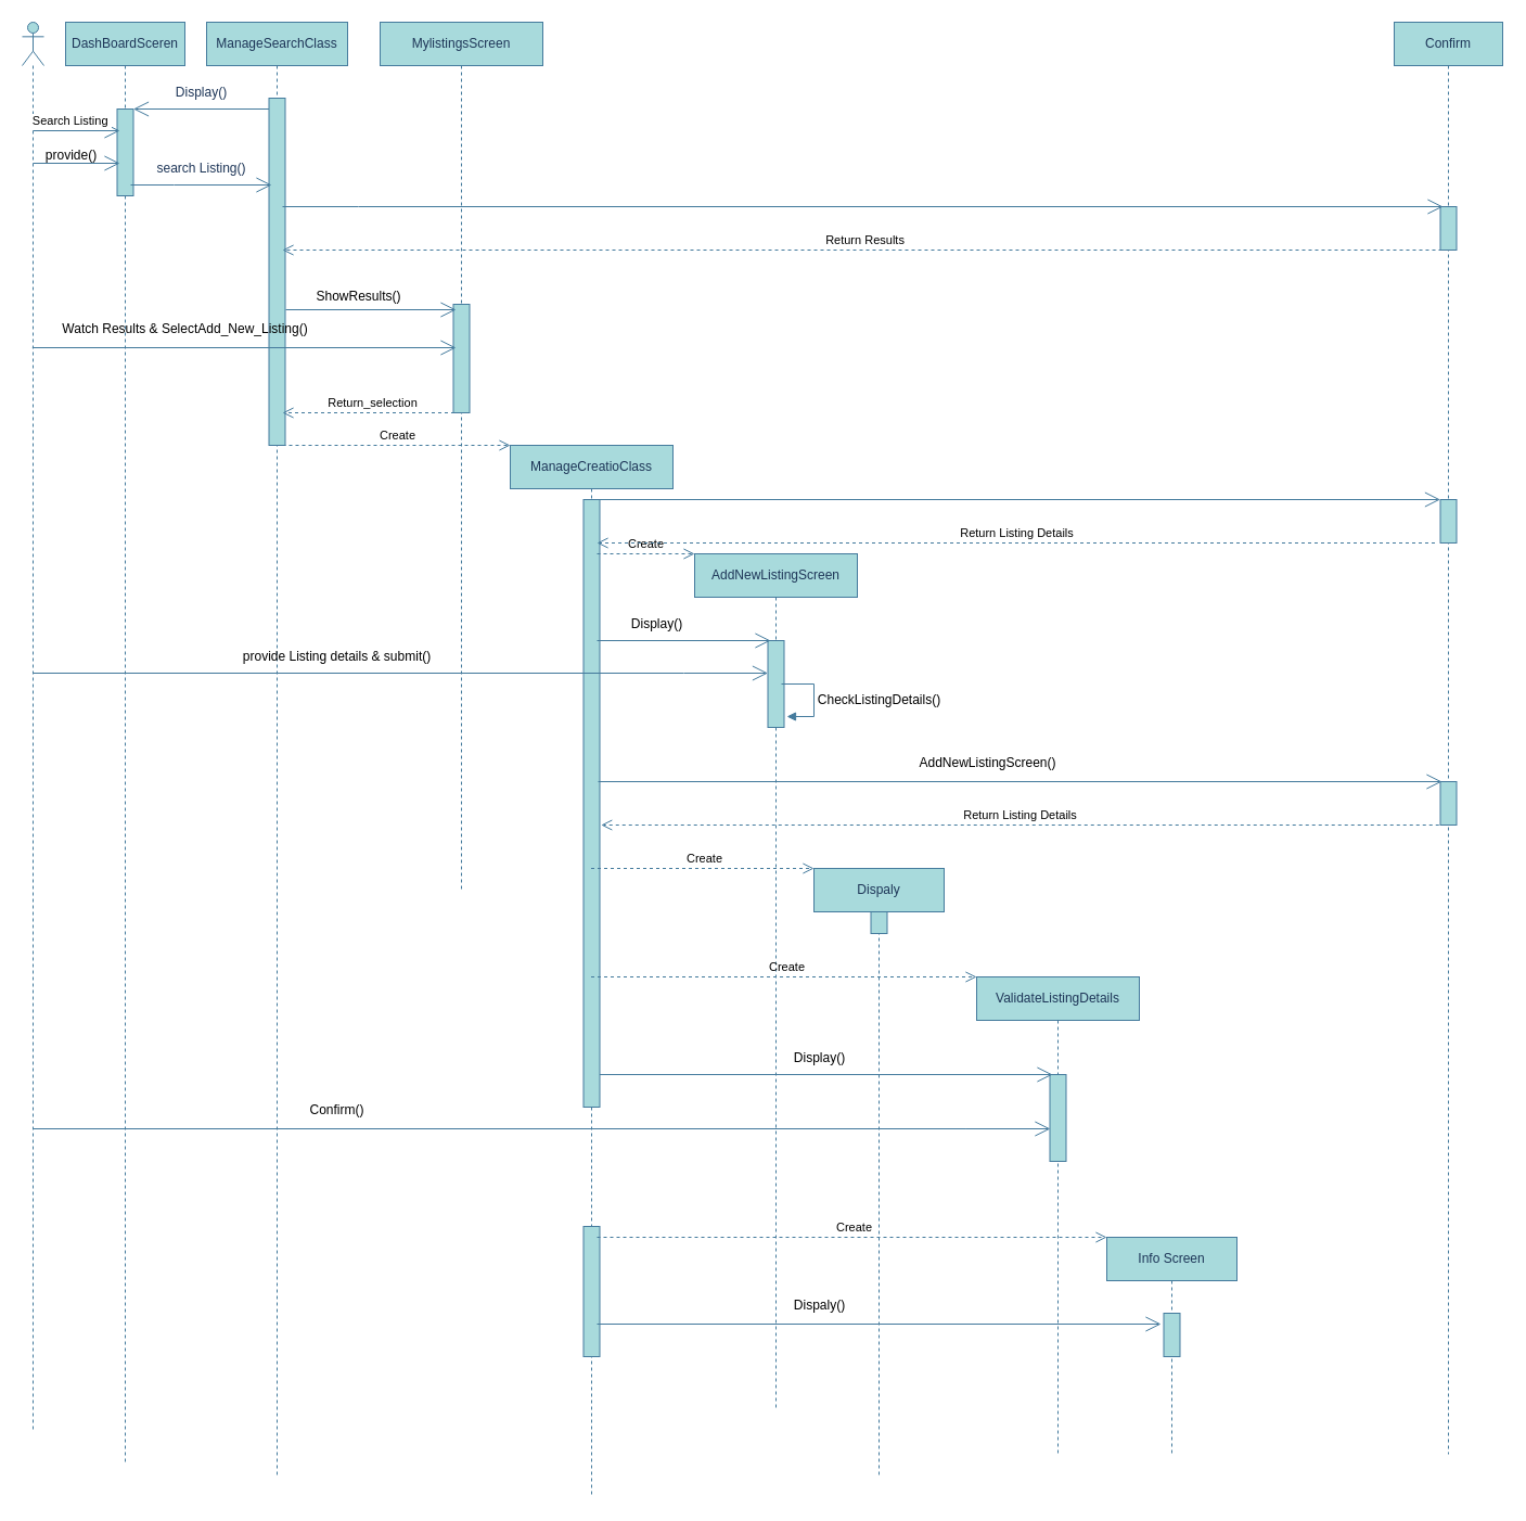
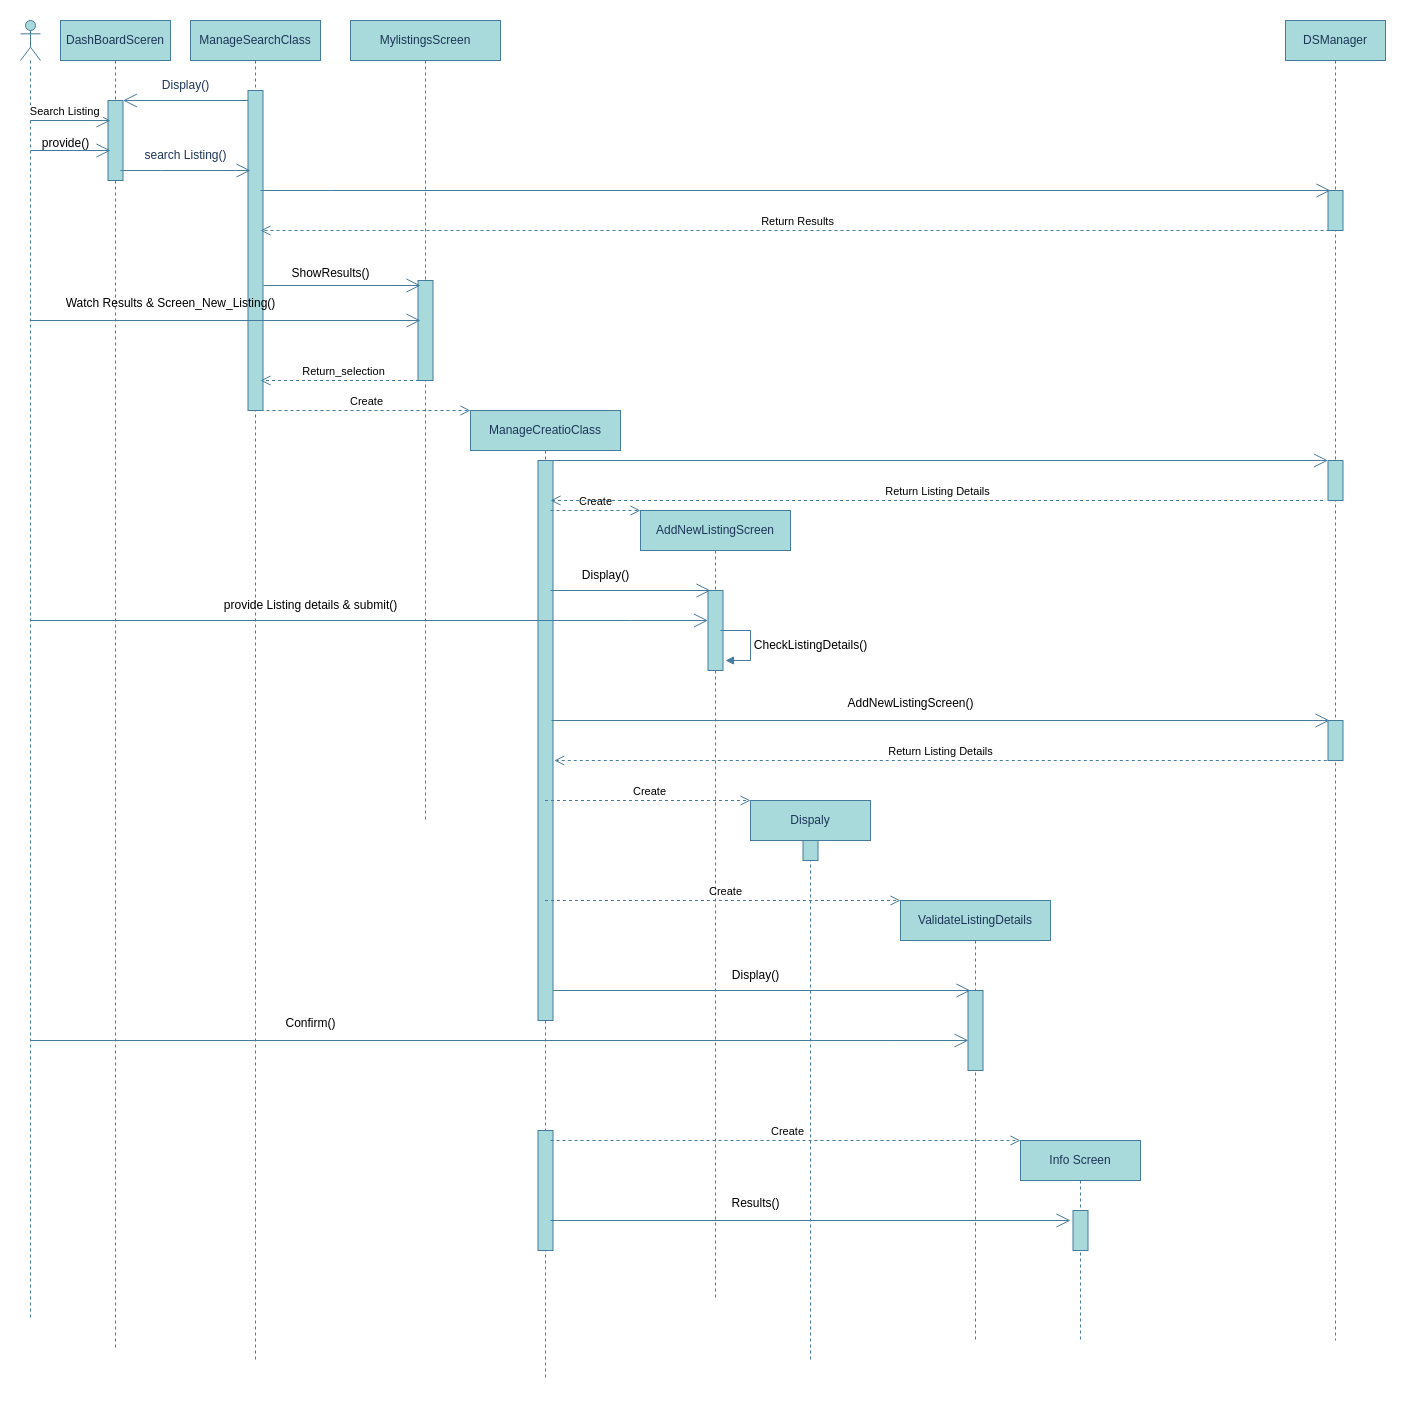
- <mxCell id="5" value="Confirm" style="shape=umlLifeline;perimeter=lifelinePerimeter;whiteSpace=wrap;html=1;container=1;dropTarget=0;collapsible=0;recursiveResize=0;outlineConnect=0;portConstraint=eastwest;newEdgeStyle={&quot;curved&quot;:0,&quot;rounded&quot;:0};labelBackgroundColor=none;fillColor=#A8DADC;strokeColor=#457B9D;fontColor=#1D3557;" parent="1" vertex="1"><mxGeometry x="1285" width="100" height="1320" as="geometry" y="20" /></mxCell>
+ <mxCell id="5" value="DSManager" style="shape=umlLifeline;perimeter=lifelinePerimeter;whiteSpace=wrap;html=1;container=1;dropTarget=0;collapsible=0;recursiveResize=0;outlineConnect=0;portConstraint=eastwest;newEdgeStyle={&quot;curved&quot;:0,&quot;rounded&quot;:0};labelBackgroundColor=none;fillColor=#A8DADC;strokeColor=#457B9D;fontColor=#1D3557;" parent="1" vertex="1"><mxGeometry x="1285" width="100" height="1320" as="geometry" y="20" /></mxCell>
- <mxCell id="34" value="Watch Results &amp;amp; SelectAdd_New_Listing()" style="text;html=1;align=center;verticalAlign=middle;resizable=0;points=[];autosize=1;strokeColor=none;fillColor=none;" parent="1" vertex="1"><mxGeometry x="45" y="288" width="250" height="30" as="geometry" /></mxCell>
+ <mxCell id="34" value="Watch Results &amp;amp; Screen_New_Listing()" style="text;html=1;align=center;verticalAlign=middle;resizable=0;points=[];autosize=1;strokeColor=none;fillColor=none;" parent="1" vertex="1"><mxGeometry x="45" y="288" width="250" height="30" as="geometry" /></mxCell>
- <mxCell id="60" value="Dispaly()" style="text;html=1;align=center;verticalAlign=middle;resizable=0;points=[];autosize=1;strokeColor=none;fillColor=none;" parent="1" vertex="1"><mxGeometry x="720" y="1188" width="70" height="30" as="geometry" /></mxCell>
+ <mxCell id="60" value="Results()" style="text;html=1;align=center;verticalAlign=middle;resizable=0;points=[];autosize=1;strokeColor=none;fillColor=none;" parent="1" vertex="1"><mxGeometry x="720" y="1188" width="70" height="30" as="geometry" /></mxCell>
